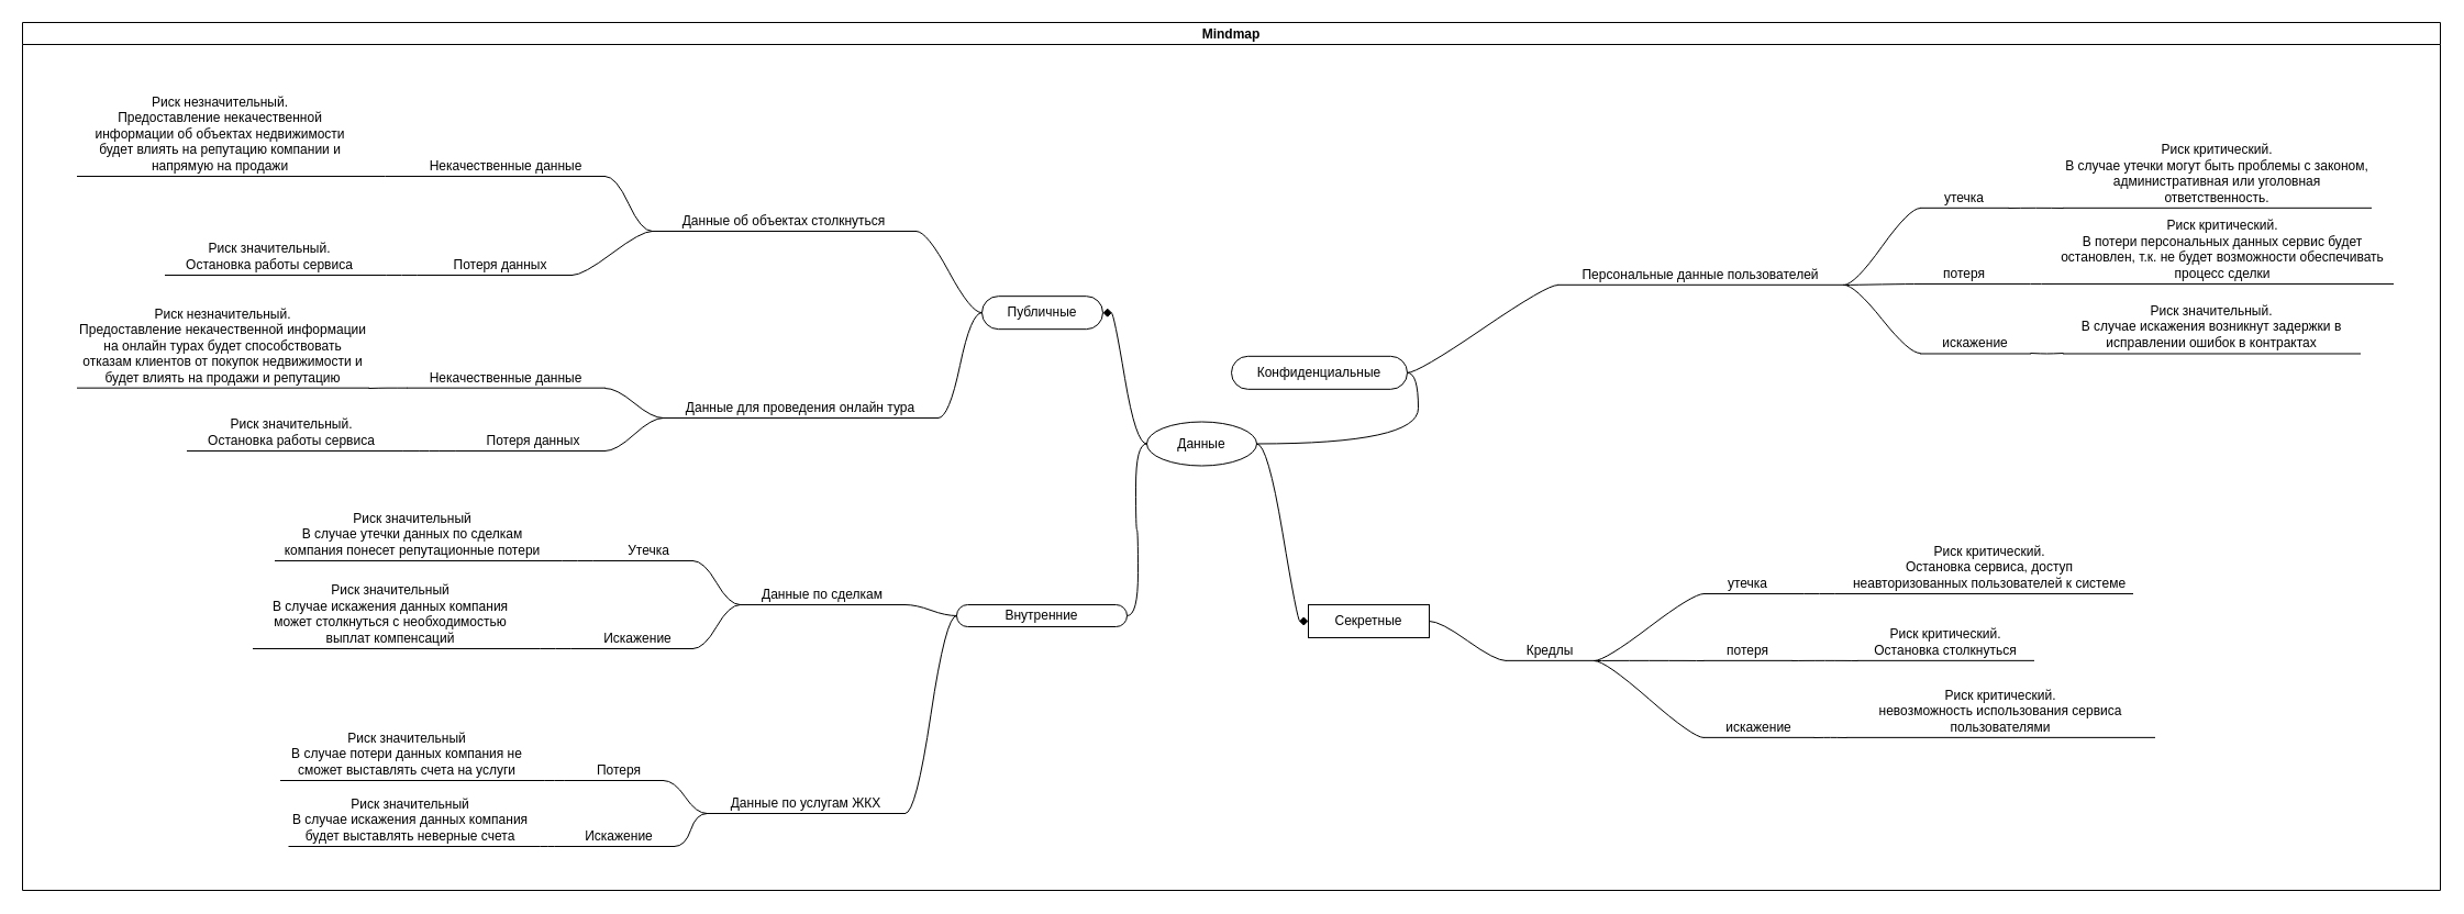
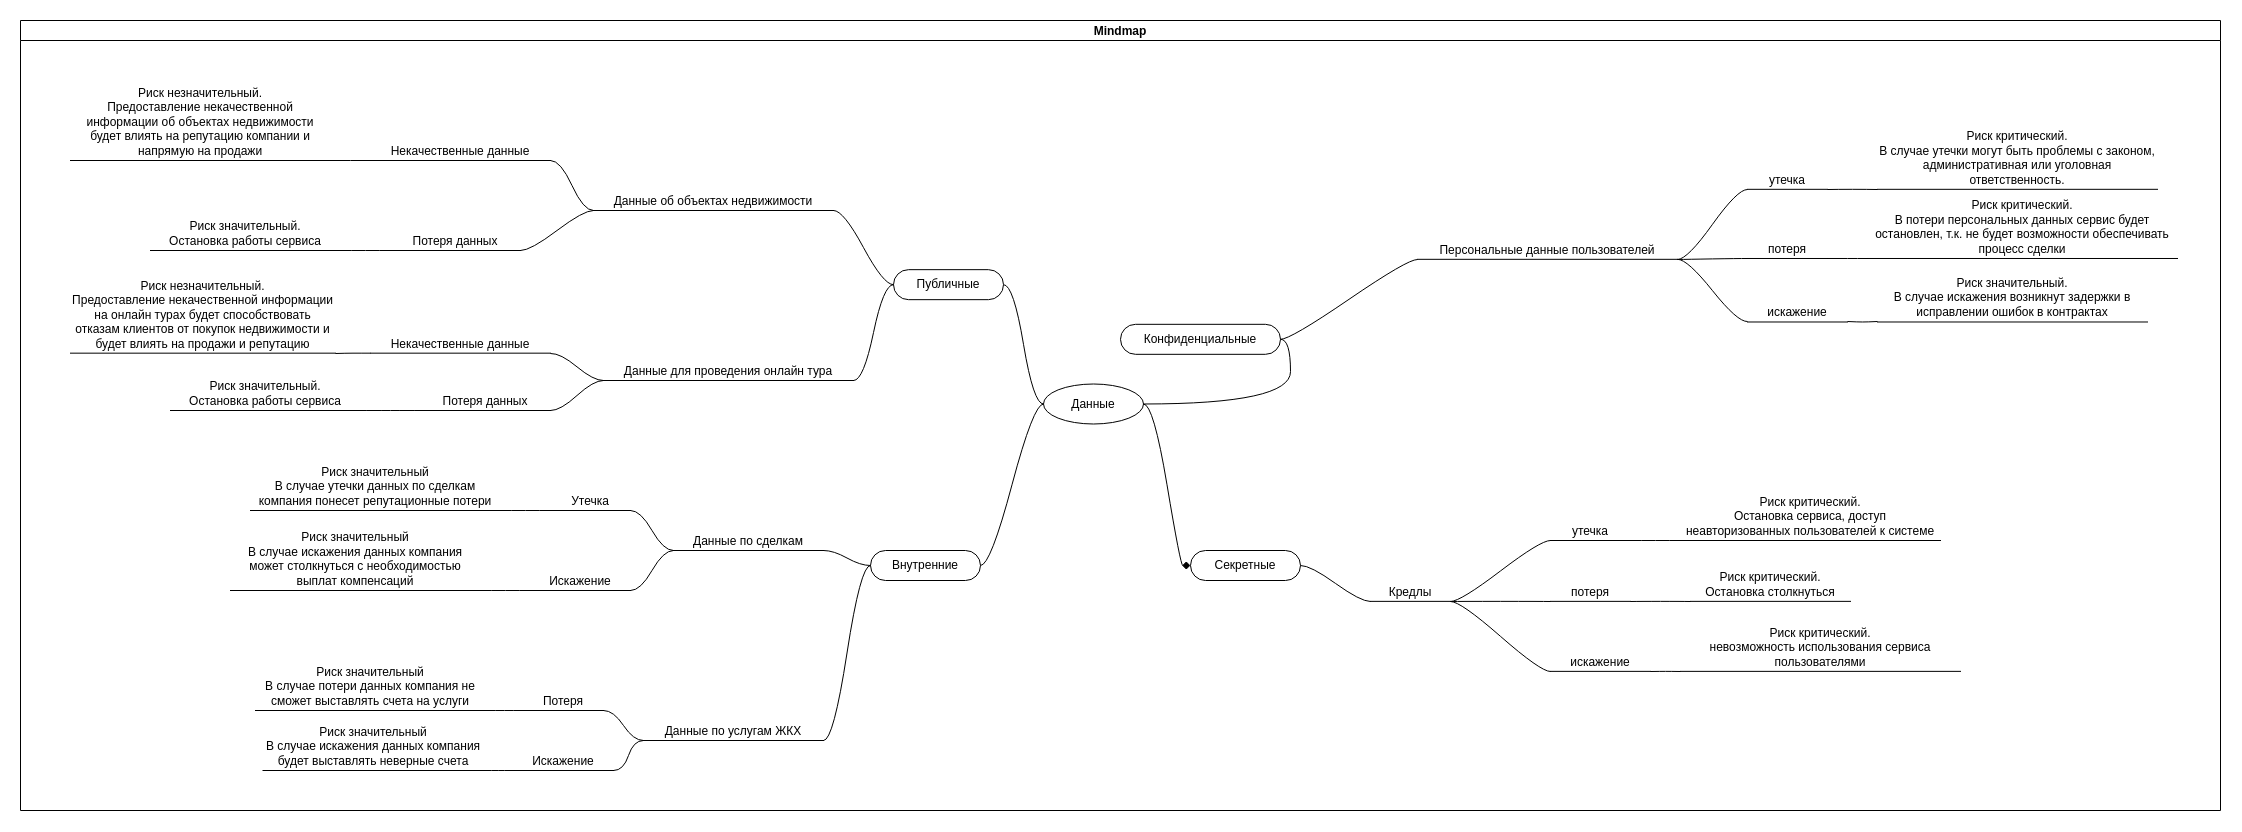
- <mxCell id="12" value="Данные об объектах столкнуться" style="whiteSpace=wrap;html=1;shape=partialRectangle;top=0;left=0;bottom=1;right=0;points=[[0,1],[1,1]];fillColor=none;align=center;verticalAlign=bottom;routingCenterY=0.5;snapToPoint=1;recursiveResize=0;autosize=1;treeFolding=1;treeMoving=1;newEdgeStyle={&quot;edgeStyle&quot;:&quot;entityRelationEdgeStyle&quot;,&quot;startArrow&quot;:&quot;none&quot;,&quot;endArrow&quot;:&quot;none&quot;,&quot;segment&quot;:10,&quot;curved&quot;:1,&quot;sourcePerimeterSpacing&quot;:0,&quot;targetPerimeterSpacing&quot;:0};" parent="2" vertex="1"><mxGeometry x="573" y="160" width="240" height="30" as="geometry" /></mxCell>
+ <mxCell id="12" value="Данные об объектах недвижимости" style="whiteSpace=wrap;html=1;shape=partialRectangle;top=0;left=0;bottom=1;right=0;points=[[0,1],[1,1]];fillColor=none;align=center;verticalAlign=bottom;routingCenterY=0.5;snapToPoint=1;recursiveResize=0;autosize=1;treeFolding=1;treeMoving=1;newEdgeStyle={&quot;edgeStyle&quot;:&quot;entityRelationEdgeStyle&quot;,&quot;startArrow&quot;:&quot;none&quot;,&quot;endArrow&quot;:&quot;none&quot;,&quot;segment&quot;:10,&quot;curved&quot;:1,&quot;sourcePerimeterSpacing&quot;:0,&quot;targetPerimeterSpacing&quot;:0};" parent="2" vertex="1"><mxGeometry x="573" y="160" width="240" height="30" as="geometry" /></mxCell>
- <mxCell id="4" value="" style="edgeStyle=entityRelationEdgeStyle;startArrow=none;endArrow=diamond;segment=10;curved=1;sourcePerimeterSpacing=0;targetPerimeterSpacing=0;rounded=0;" parent="2" source="5" target="7" edge="1"><mxGeometry relative="1" as="geometry" /></mxCell>
+ <mxCell id="4" value="" style="edgeStyle=entityRelationEdgeStyle;startArrow=none;endArrow=none;segment=10;curved=1;sourcePerimeterSpacing=0;targetPerimeterSpacing=0;rounded=0;" parent="2" source="5" target="7" edge="1"><mxGeometry relative="1" as="geometry" /></mxCell>
- <mxCell id="8" value="Внутренние" style="whiteSpace=wrap;html=1;rounded=1;arcSize=50;align=center;verticalAlign=middle;strokeWidth=1;autosize=1;spacing=4;treeFolding=1;treeMoving=1;newEdgeStyle={&quot;edgeStyle&quot;:&quot;entityRelationEdgeStyle&quot;,&quot;startArrow&quot;:&quot;none&quot;,&quot;endArrow&quot;:&quot;none&quot;,&quot;segment&quot;:10,&quot;curved&quot;:1,&quot;sourcePerimeterSpacing&quot;:0,&quot;targetPerimeterSpacing&quot;:0};" parent="2" vertex="1"><mxGeometry x="850" y="530" width="155" height="20" as="geometry" /></mxCell>
+ <mxCell id="8" value="Внутренние" style="whiteSpace=wrap;html=1;rounded=1;arcSize=50;align=center;verticalAlign=middle;strokeWidth=1;autosize=1;spacing=4;treeFolding=1;treeMoving=1;newEdgeStyle={&quot;edgeStyle&quot;:&quot;entityRelationEdgeStyle&quot;,&quot;startArrow&quot;:&quot;none&quot;,&quot;endArrow&quot;:&quot;none&quot;,&quot;segment&quot;:10,&quot;curved&quot;:1,&quot;sourcePerimeterSpacing&quot;:0,&quot;targetPerimeterSpacing&quot;:0};" parent="2" vertex="1"><mxGeometry x="850" y="530" width="110" height="30" as="geometry" /></mxCell>
- <mxCell id="10" value="Секретные" style="whiteSpace=wrap;html=1;arcSize=50;align=center;verticalAlign=middle;strokeWidth=1;autosize=1;spacing=4;treeFolding=1;treeMoving=1;newEdgeStyle={&quot;edgeStyle&quot;:&quot;entityRelationEdgeStyle&quot;,&quot;startArrow&quot;:&quot;none&quot;,&quot;endArrow&quot;:&quot;none&quot;,&quot;segment&quot;:10,&quot;curved&quot;:1,&quot;sourcePerimeterSpacing&quot;:0,&quot;targetPerimeterSpacing&quot;:0};rounded=0;" parent="2" vertex="1"><mxGeometry x="1170" y="530" width="110" height="30" as="geometry" /></mxCell>
+ <mxCell id="10" value="Секретные" style="whiteSpace=wrap;html=1;rounded=1;arcSize=50;align=center;verticalAlign=middle;strokeWidth=1;autosize=1;spacing=4;treeFolding=1;treeMoving=1;newEdgeStyle={&quot;edgeStyle&quot;:&quot;entityRelationEdgeStyle&quot;,&quot;startArrow&quot;:&quot;none&quot;,&quot;endArrow&quot;:&quot;none&quot;,&quot;segment&quot;:10,&quot;curved&quot;:1,&quot;sourcePerimeterSpacing&quot;:0,&quot;targetPerimeterSpacing&quot;:0};" parent="2" vertex="1"><mxGeometry x="1170" y="530" width="110" height="30" as="geometry" /></mxCell>
